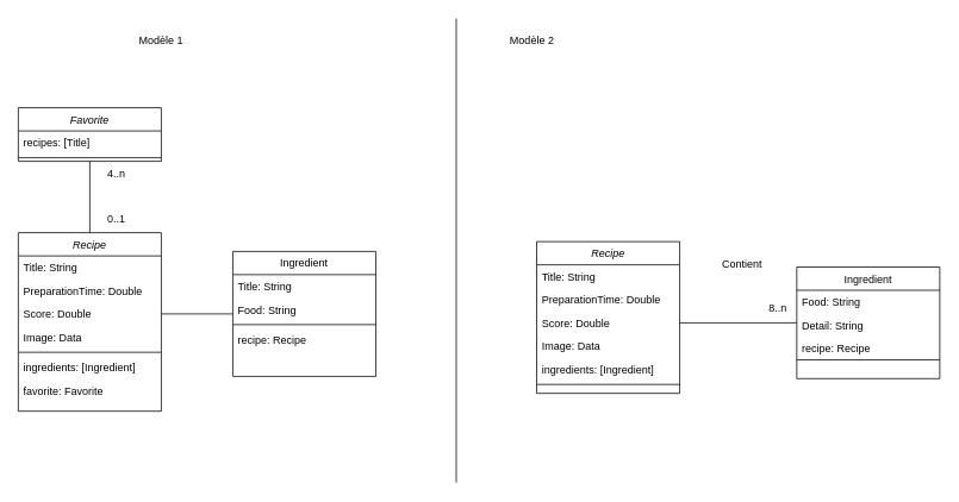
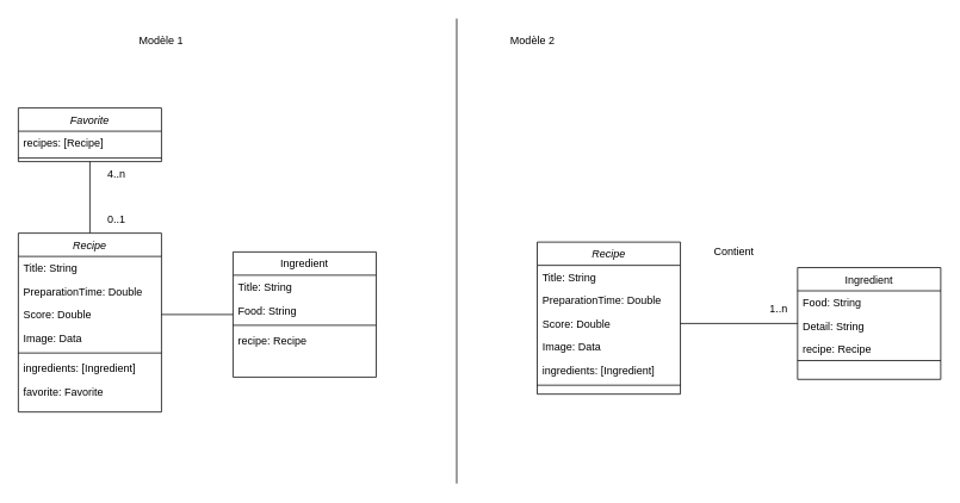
- <mxCell id="4" value="recipes: [Title]" style="text;align=left;verticalAlign=top;spacingLeft=4;spacingRight=4;overflow=hidden;rotatable=0;points=[[0,0.5],[1,0.5]];portConstraint=eastwest;" vertex="1" parent="3"><mxGeometry y="26" width="160" height="26" as="geometry" /></mxCell>
+ <mxCell id="4" value="recipes: [Recipe]" style="text;align=left;verticalAlign=top;spacingLeft=4;spacingRight=4;overflow=hidden;rotatable=0;points=[[0,0.5],[1,0.5]];portConstraint=eastwest;" vertex="1" parent="3"><mxGeometry y="26" width="160" height="26" as="geometry" /></mxCell>
- <mxCell id="39" value="Contient" style="text;html=1;strokeColor=none;fillColor=none;align=center;verticalAlign=middle;whiteSpace=wrap;rounded=0;" vertex="1" parent="1"><mxGeometry x="800" y="281" width="60" height="30" as="geometry" /></mxCell>
+ <mxCell id="39" value="Contient" style="text;html=1;strokeColor=none;fillColor=none;align=center;verticalAlign=middle;whiteSpace=wrap;rounded=0;" vertex="1" parent="1"><mxGeometry x="790" y="266" width="60" height="30" as="geometry" /></mxCell>
- <mxCell id="38" value="8..n" style="text;html=1;strokeColor=none;fillColor=none;align=center;verticalAlign=middle;whiteSpace=wrap;rounded=0;" vertex="1" parent="1"><mxGeometry x="840" y="330" width="60" height="30" as="geometry" /></mxCell>
+ <mxCell id="38" value="1..n" style="text;html=1;strokeColor=none;fillColor=none;align=center;verticalAlign=middle;whiteSpace=wrap;rounded=0;" vertex="1" parent="1"><mxGeometry x="840" y="330" width="60" height="30" as="geometry" /></mxCell>
